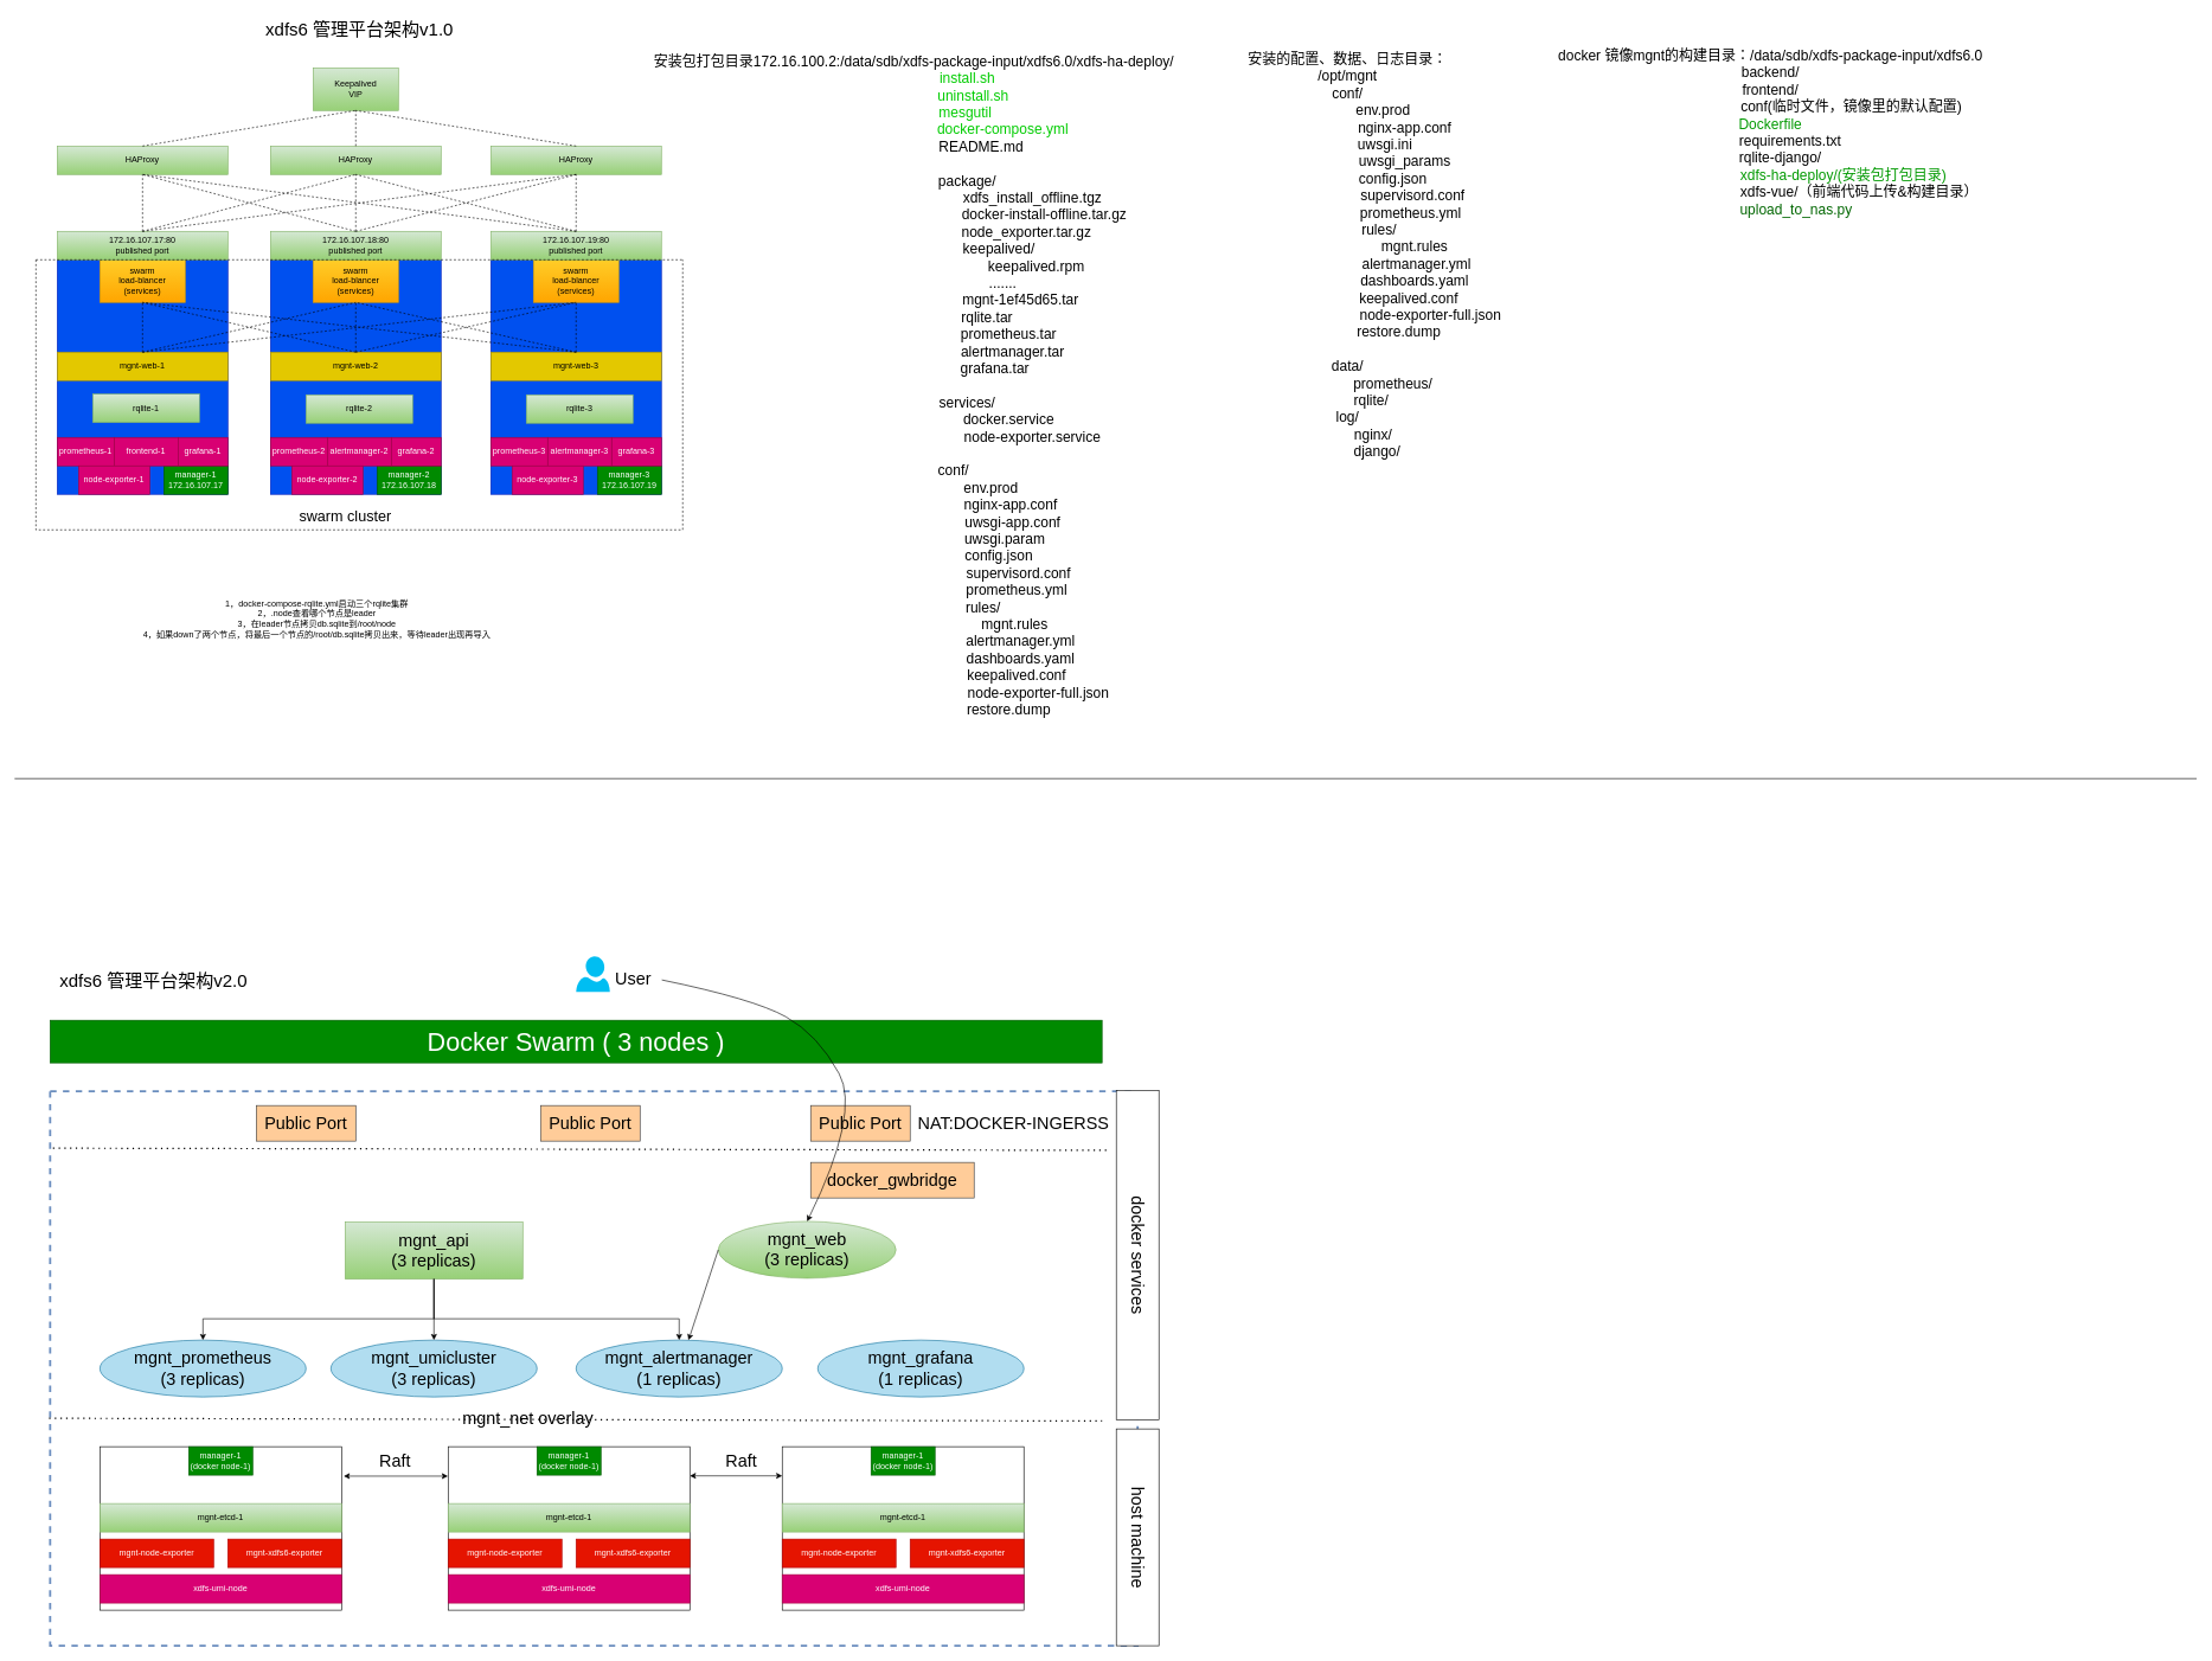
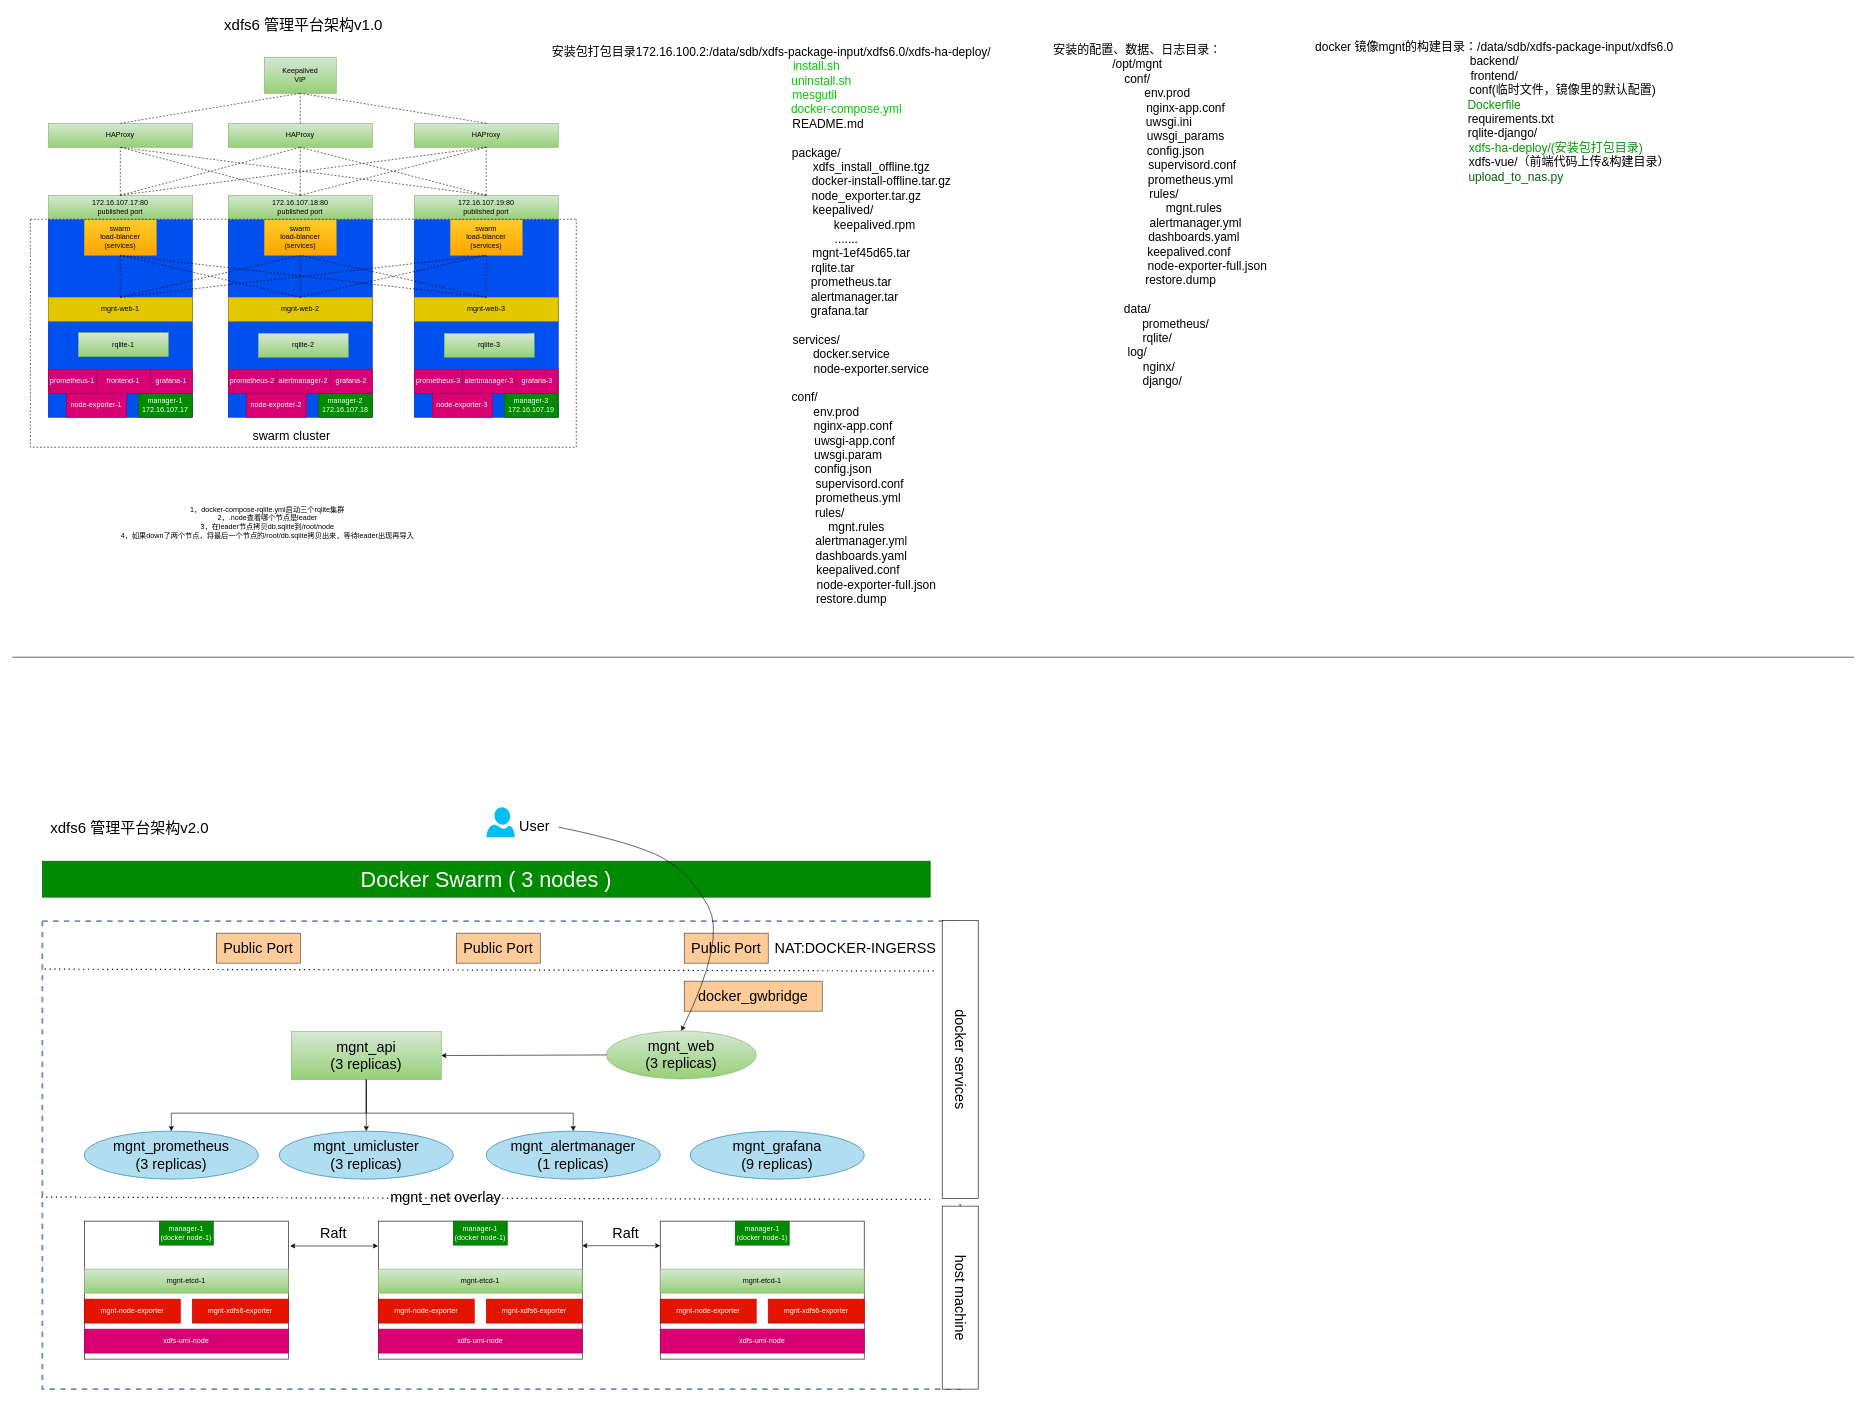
- <mxCell id="96" value="" style="endArrow=classic;html=1;rounded=0;exitX=0;exitY=0.5;exitDx=0;exitDy=0;" edge="1" parent="66" source="91" target="89"><mxGeometry width="50" height="50" relative="1" as="geometry"><mxPoint x="880" y="260" as="sourcePoint" /><mxPoint x="930" y="210" as="targetPoint" /></mxGeometry></mxCell>
+ <mxCell id="96" value="" style="endArrow=classic;html=1;rounded=0;exitX=0;exitY=0.5;exitDx=0;exitDy=0;entryX=1;entryY=0.5;entryDx=0;entryDy=0;" edge="1" parent="66" source="91" target="85"><mxGeometry width="50" height="50" relative="1" as="geometry"><mxPoint x="880" y="260" as="sourcePoint" /><mxPoint x="930" y="210" as="targetPoint" /></mxGeometry></mxCell>
- <mxCell id="90" value="&lt;font style=&quot;font-size: 24px;&quot;&gt;mgnt_grafana&lt;br&gt;(1 replicas)&lt;br&gt;&lt;/font&gt;" style="ellipse;whiteSpace=wrap;html=1;fillColor=#b1ddf0;strokeColor=#10739e;" vertex="1" parent="66"><mxGeometry x="1080" y="350" width="290" height="80" as="geometry" /></mxCell>
+ <mxCell id="90" value="&lt;font style=&quot;font-size: 24px;&quot;&gt;mgnt_grafana&lt;br&gt;(9 replicas)&lt;br&gt;&lt;/font&gt;" style="ellipse;whiteSpace=wrap;html=1;fillColor=#b1ddf0;strokeColor=#10739e;" vertex="1" parent="66"><mxGeometry x="1080" y="350" width="290" height="80" as="geometry" /></mxCell>
